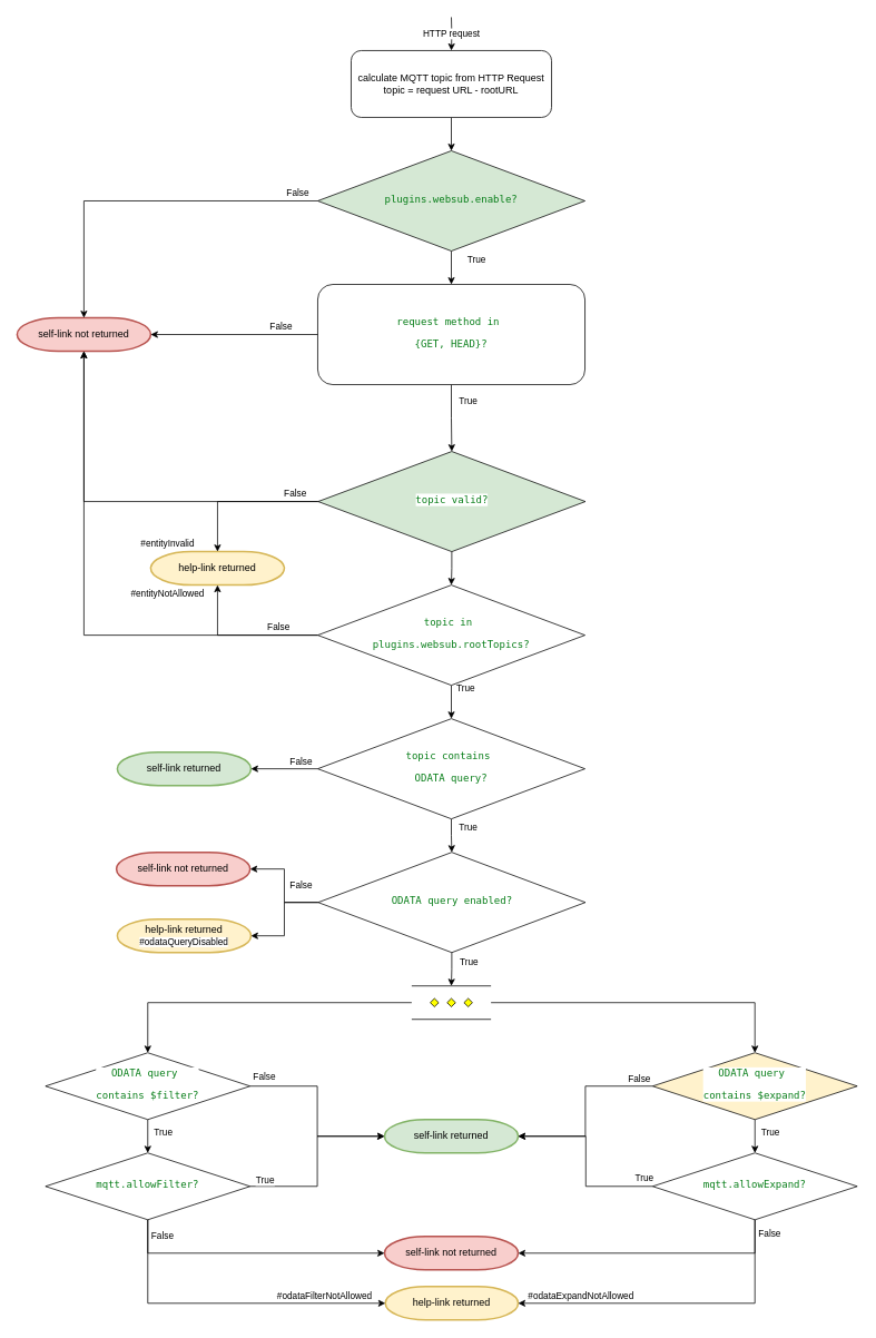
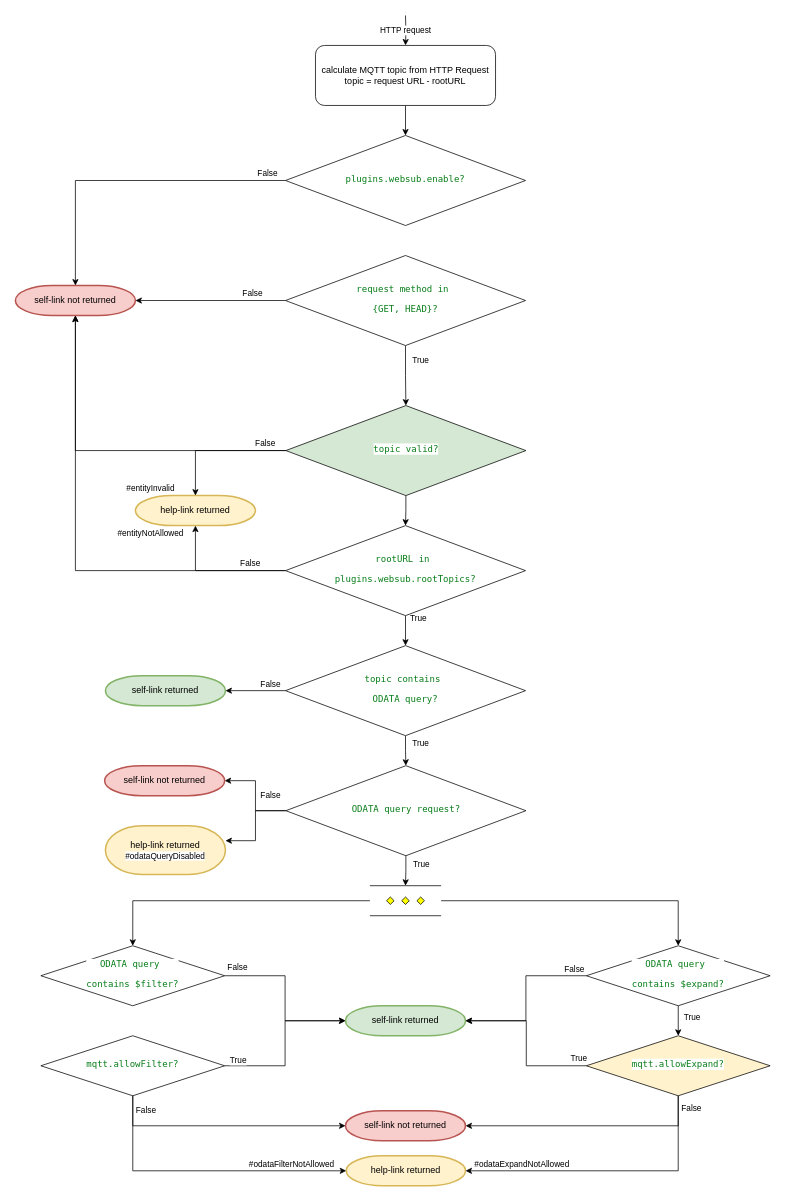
- <mxCell id="39" value="&lt;pre style=&quot;&quot;&gt;&lt;pre style=&quot;color: rgb(8, 8, 8);&quot;&gt;&lt;pre&gt;&lt;span style=&quot;color: rgb(6, 125, 23);&quot;&gt;plugins.websub.enable?&lt;/span&gt;&lt;/pre&gt;&lt;/pre&gt;&lt;/pre&gt;" style="rhombus;whiteSpace=wrap;html=1;shadow=0;fontFamily=Helvetica;fontSize=12;align=center;strokeWidth=1;spacing=6;spacingTop=-4;fillColor=#d5e8d4;" parent="1" vertex="1"><mxGeometry y="180" width="320" height="120" as="geometry" x="380" /></mxCell>
+ <mxCell id="39" value="&lt;pre style=&quot;&quot;&gt;&lt;pre style=&quot;color: rgb(8, 8, 8);&quot;&gt;&lt;pre&gt;&lt;span style=&quot;color: rgb(6, 125, 23);&quot;&gt;plugins.websub.enable?&lt;/span&gt;&lt;/pre&gt;&lt;/pre&gt;&lt;/pre&gt;" style="rhombus;whiteSpace=wrap;html=1;shadow=0;fontFamily=Helvetica;fontSize=12;align=center;strokeWidth=1;spacing=6;spacingTop=-4;" parent="1" vertex="1"><mxGeometry y="180" width="320" height="120" as="geometry" x="380" /></mxCell>
- <mxCell id="38" value="True" style="edgeStyle=orthogonalEdgeStyle;rounded=0;orthogonalLoop=1;jettySize=auto;html=1;entryX=0.5;entryY=0;entryDx=0;entryDy=0;" parent="1" source="39" target="5" edge="1"><mxGeometry x="-0.5" y="30" relative="1" as="geometry"><mxPoint as="offset" /></mxGeometry></mxCell>
- <mxCell id="5" value="&lt;pre style=&quot;color: rgb(8, 8, 8);&quot;&gt;&lt;pre&gt;&lt;span style=&quot;color: rgb(6, 125, 23);&quot;&gt;request method in &lt;/span&gt;&lt;/pre&gt;&lt;pre&gt;&lt;span style=&quot;color: rgb(6, 125, 23);&quot;&gt;{GET, HEAD}?&lt;/span&gt;&lt;/pre&gt;&lt;/pre&gt;" style="whiteSpace=wrap;html=1;shadow=0;fontFamily=Helvetica;fontSize=12;align=center;strokeWidth=1;spacing=6;spacingTop=-4;rounded=1;" parent="1" vertex="1"><mxGeometry y="340" width="320" height="120" as="geometry" x="380" /></mxCell>
+ <mxCell id="5" value="&lt;pre style=&quot;color: rgb(8, 8, 8);&quot;&gt;&lt;pre&gt;&lt;span style=&quot;color: rgb(6, 125, 23);&quot;&gt;request method in &lt;/span&gt;&lt;/pre&gt;&lt;pre&gt;&lt;span style=&quot;color: rgb(6, 125, 23);&quot;&gt;{GET, HEAD}?&lt;/span&gt;&lt;/pre&gt;&lt;/pre&gt;" style="rhombus;whiteSpace=wrap;html=1;shadow=0;fontFamily=Helvetica;fontSize=12;align=center;strokeWidth=1;spacing=6;spacingTop=-4;" parent="1" vertex="1"><mxGeometry y="340" width="320" height="120" as="geometry" x="380" /></mxCell>
- <mxCell id="3" value="&lt;div style=&quot;background-color:#ffffff;color:#080808;font-family:'JetBrains Mono',monospace;font-size:9,8pt;&quot;&gt;&lt;pre&gt;&lt;span style=&quot;color:#067d17;&quot;&gt;topic in &lt;/span&gt;&lt;/pre&gt;&lt;pre&gt;&lt;span style=&quot;color:#067d17;&quot;&gt;plugins.websub.rootTopics?&lt;/span&gt;&lt;/pre&gt;&lt;/div&gt;" style="rhombus;whiteSpace=wrap;html=1;shadow=0;fontFamily=Helvetica;fontSize=12;align=center;strokeWidth=1;spacing=6;spacingTop=-4;" parent="1" vertex="1"><mxGeometry y="700" width="320" height="120" as="geometry" x="380" /></mxCell>
+ <mxCell id="3" value="&lt;div style=&quot;background-color:#ffffff;color:#080808;font-family:'JetBrains Mono',monospace;font-size:9,8pt;&quot;&gt;&lt;pre&gt;&lt;span style=&quot;color:#067d17;&quot;&gt;rootURL in &lt;/span&gt;&lt;/pre&gt;&lt;pre&gt;&lt;span style=&quot;color:#067d17;&quot;&gt;plugins.websub.rootTopics?&lt;/span&gt;&lt;/pre&gt;&lt;/div&gt;" style="rhombus;whiteSpace=wrap;html=1;shadow=0;fontFamily=Helvetica;fontSize=12;align=center;strokeWidth=1;spacing=6;spacingTop=-4;" parent="1" vertex="1"><mxGeometry y="700" width="320" height="120" as="geometry" x="380" /></mxCell>
- <mxCell id="53" value="&lt;div style=&quot;background-color:#ffffff;color:#080808;font-family:'JetBrains Mono',monospace;font-size:9,8pt;&quot;&gt;&lt;pre&gt;&lt;span style=&quot;color: rgb(6, 125, 23); font-family: &amp;quot;JetBrains Mono&amp;quot;, monospace; white-space: normal;&quot;&gt;ODATA query enabled?&lt;/span&gt;&lt;br&gt;&lt;/pre&gt;&lt;/div&gt;" style="rhombus;whiteSpace=wrap;html=1;shadow=0;fontFamily=Helvetica;fontSize=12;align=center;strokeWidth=1;spacing=6;spacingTop=-4;" vertex="1" parent="1"><mxGeometry x="380.5" y="1020" width="320" height="120" as="geometry" /></mxCell>
+ <mxCell id="53" value="&lt;div style=&quot;background-color:#ffffff;color:#080808;font-family:'JetBrains Mono',monospace;font-size:9,8pt;&quot;&gt;&lt;pre&gt;&lt;span style=&quot;color: rgb(6, 125, 23); font-family: &amp;quot;JetBrains Mono&amp;quot;, monospace; white-space: normal;&quot;&gt;ODATA query request?&lt;/span&gt;&lt;br&gt;&lt;/pre&gt;&lt;/div&gt;" style="rhombus;whiteSpace=wrap;html=1;shadow=0;fontFamily=Helvetica;fontSize=12;align=center;strokeWidth=1;spacing=6;spacingTop=-4;" vertex="1" parent="1"><mxGeometry x="380.5" y="1020" width="320" height="120" as="geometry" /></mxCell>
- <mxCell id="57" value="help-link returned&lt;div&gt;&lt;span style=&quot;font-size: 11px; text-wrap: nowrap; background-color: rgb(255, 255, 255);&quot;&gt;#odataQueryDisabled&lt;/span&gt;&lt;br&gt;&lt;/div&gt;" style="strokeWidth=2;html=1;shape=mxgraph.flowchart.terminator;whiteSpace=wrap;fillColor=#fff2cc;strokeColor=#d6b656;" vertex="1" parent="1"><mxGeometry x="140" y="1100" width="160" height="40" as="geometry" /></mxCell>
+ <mxCell id="57" value="help-link returned&lt;div&gt;&lt;span style=&quot;font-size: 11px; text-wrap: nowrap; background-color: rgb(255, 255, 255);&quot;&gt;#odataQueryDisabled&lt;/span&gt;&lt;br&gt;&lt;/div&gt;" style="strokeWidth=2;html=1;shape=mxgraph.flowchart.terminator;whiteSpace=wrap;fillColor=#fff2cc;strokeColor=#d6b656;" vertex="1" parent="1"><mxGeometry x="140" y="1100" width="160" height="65" as="geometry" /></mxCell>
- <mxCell id="27" value="&lt;div style=&quot;background-color:#ffffff;color:#080808;font-family:'JetBrains Mono',monospace;font-size:9,8pt;&quot;&gt;&lt;pre&gt;&lt;span style=&quot;color:#067d17;&quot;&gt;ODATA query &lt;/span&gt;&lt;/pre&gt;&lt;pre&gt;&lt;span style=&quot;color:#067d17;&quot;&gt;contains $expand?&lt;br&gt;&lt;/span&gt;&lt;/pre&gt;&lt;/div&gt;" style="rhombus;whiteSpace=wrap;html=1;shadow=0;fontFamily=Helvetica;fontSize=12;align=center;strokeWidth=1;spacing=6;spacingTop=-4;fillColor=#fff2cc;" parent="1" vertex="1"><mxGeometry x="781.03" y="1260" width="245" height="80" as="geometry" /></mxCell>
+ <mxCell id="27" value="&lt;div style=&quot;background-color:#ffffff;color:#080808;font-family:'JetBrains Mono',monospace;font-size:9,8pt;&quot;&gt;&lt;pre&gt;&lt;span style=&quot;color:#067d17;&quot;&gt;ODATA query &lt;/span&gt;&lt;/pre&gt;&lt;pre&gt;&lt;span style=&quot;color:#067d17;&quot;&gt;contains $expand?&lt;br&gt;&lt;/span&gt;&lt;/pre&gt;&lt;/div&gt;" style="rhombus;whiteSpace=wrap;html=1;shadow=0;fontFamily=Helvetica;fontSize=12;align=center;strokeWidth=1;spacing=6;spacingTop=-4;" parent="1" vertex="1"><mxGeometry x="781.03" y="1260" width="245" height="80" as="geometry" /></mxCell>
- <mxCell id="12" style="edgeStyle=orthogonalEdgeStyle;rounded=0;orthogonalLoop=1;jettySize=auto;html=1;exitX=0.5;exitY=1;exitDx=0;exitDy=0;entryX=0.5;entryY=0;entryDx=0;entryDy=0;" parent="1" source="14" target="17" edge="1"><mxGeometry relative="1" as="geometry" /></mxCell>
- <mxCell id="13" value="True" style="edgeLabel;html=1;align=center;verticalAlign=middle;resizable=0;points=[];" parent="12" vertex="1" connectable="0"><mxGeometry x="-0.3" y="1" relative="1" as="geometry"><mxPoint x="17" as="offset" /></mxGeometry></mxCell>
- <mxCell id="30" value="&lt;div style=&quot;background-color:#ffffff;color:#080808;font-family:'JetBrains Mono',monospace;font-size:9,8pt;&quot;&gt;&lt;pre&gt;&lt;div style=&quot;font-family: &amp;quot;JetBrains Mono&amp;quot;, monospace;&quot;&gt;&lt;pre&gt;&lt;span style=&quot;color:#067d17;&quot;&gt;mqtt.allowExpand?&lt;/span&gt;&lt;/pre&gt;&lt;/div&gt;&lt;/pre&gt;&lt;/div&gt;" style="rhombus;whiteSpace=wrap;html=1;shadow=0;fontFamily=Helvetica;fontSize=12;align=center;strokeWidth=1;spacing=6;spacingTop=-4;" parent="1" vertex="1"><mxGeometry x="781.03" y="1380" width="245" height="80" as="geometry" /></mxCell>
+ <mxCell id="30" value="&lt;div style=&quot;background-color:#ffffff;color:#080808;font-family:'JetBrains Mono',monospace;font-size:9,8pt;&quot;&gt;&lt;pre&gt;&lt;div style=&quot;font-family: &amp;quot;JetBrains Mono&amp;quot;, monospace;&quot;&gt;&lt;pre&gt;&lt;span style=&quot;color:#067d17;&quot;&gt;mqtt.allowExpand?&lt;/span&gt;&lt;/pre&gt;&lt;/div&gt;&lt;/pre&gt;&lt;/div&gt;" style="rhombus;whiteSpace=wrap;html=1;shadow=0;fontFamily=Helvetica;fontSize=12;align=center;strokeWidth=1;spacing=6;spacingTop=-4;fillColor=#fff2cc;" parent="1" vertex="1"><mxGeometry x="781.03" y="1380" width="245" height="80" as="geometry" /></mxCell>
